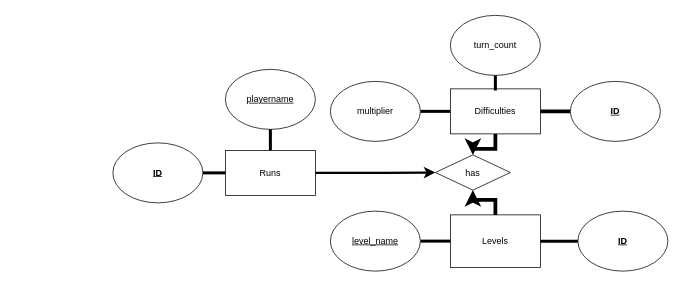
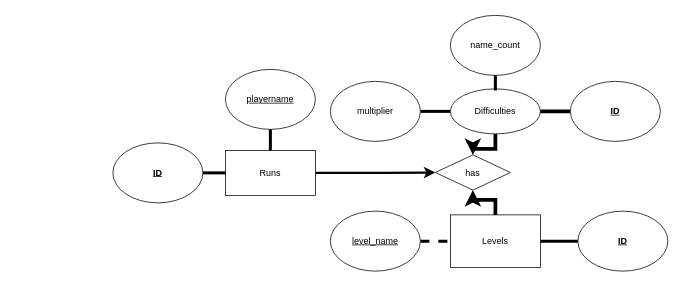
- <mxCell id="14" value="turn_count" style="ellipse;whiteSpace=wrap;html=1;strokeWidth=1;" parent="1" vertex="1"><mxGeometry x="600" y="20" width="120" height="80" as="geometry" /></mxCell>
+ <mxCell id="14" value="name_count" style="ellipse;whiteSpace=wrap;html=1;strokeWidth=1;" parent="1" vertex="1"><mxGeometry x="600" y="20" width="120" height="80" as="geometry" /></mxCell>
- <mxCell id="10" value="Difficulties" style="rounded=0;whiteSpace=wrap;html=1;strokeWidth=1;" parent="1" vertex="1"><mxGeometry x="600" y="118" width="120" height="60" as="geometry" /></mxCell>
+ <mxCell id="10" value="Difficulties" style="ellipse;whiteSpace=wrap;html=1;strokeWidth=1;" parent="1" vertex="1"><mxGeometry x="600" y="118" width="120" height="60" as="geometry" /></mxCell>
- <mxCell id="4" value="" style="edgeStyle=orthogonalEdgeStyle;rounded=0;orthogonalLoop=1;jettySize=auto;html=1;endArrow=none;endFill=0;strokeWidth=4;" parent="1" source="5" target="3" edge="1"><mxGeometry relative="1" as="geometry" /></mxCell>
+ <mxCell id="4" value="" style="edgeStyle=orthogonalEdgeStyle;rounded=0;orthogonalLoop=1;jettySize=auto;html=1;endArrow=none;endFill=0;strokeWidth=4;dashed=1;" parent="1" source="5" target="3" edge="1"><mxGeometry relative="1" as="geometry" /></mxCell>
